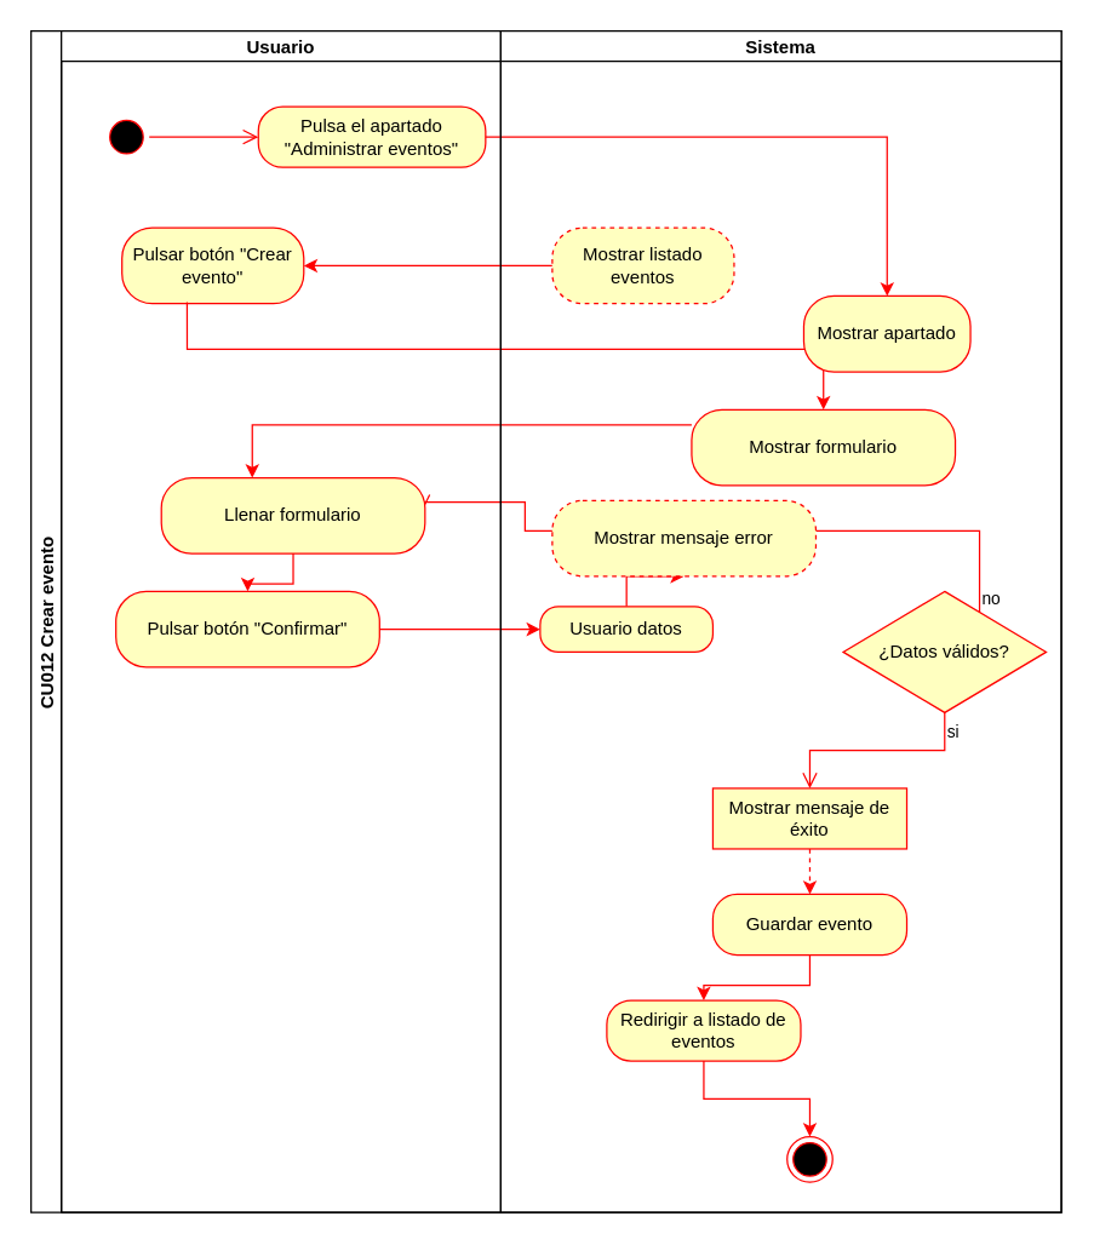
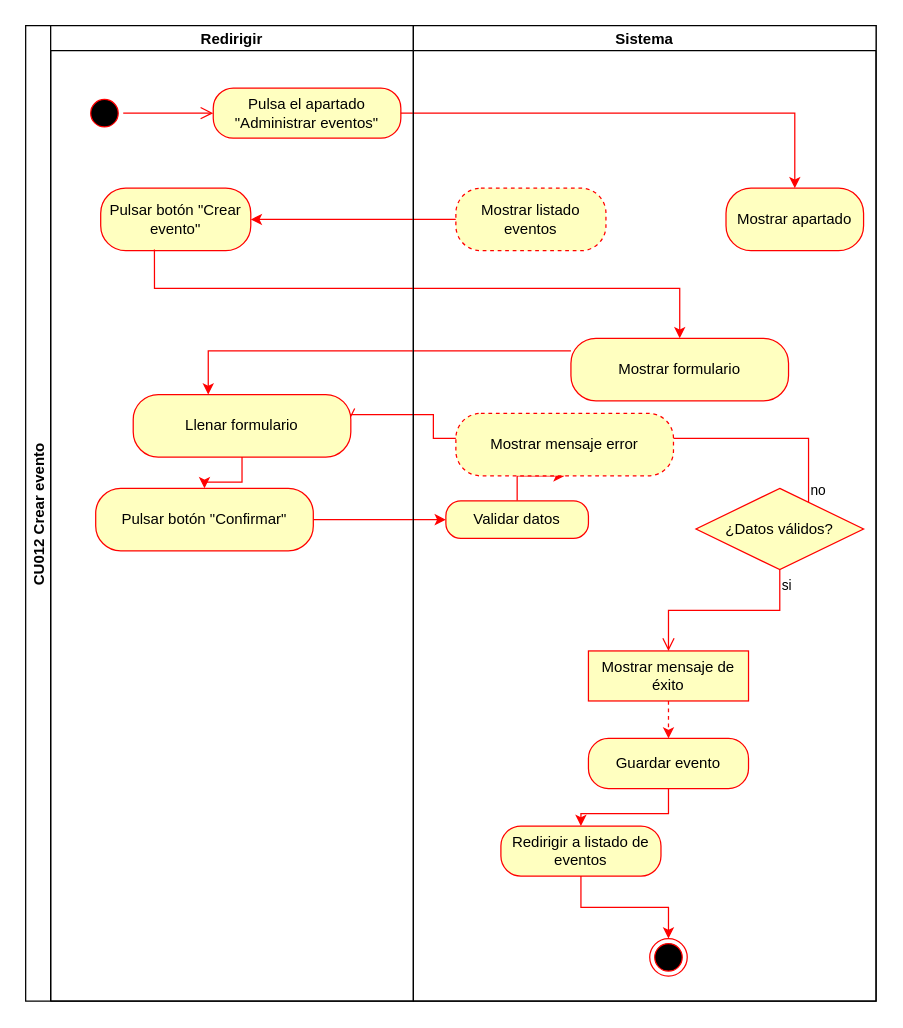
- <mxCell id="4" value="Usuario" style="swimlane;startSize=20;" vertex="1" parent="2"><mxGeometry x="20" width="290" height="780" as="geometry" /></mxCell>
+ <mxCell id="4" value="Redirigir" style="swimlane;startSize=20;" vertex="1" parent="2"><mxGeometry x="20" width="290" height="780" as="geometry" /></mxCell>
- <mxCell id="18" value="Mostrar apartado" style="rounded=1;whiteSpace=wrap;html=1;arcSize=40;fontColor=#000000;fillColor=#ffffc0;strokeColor=#ff0000;" vertex="1" parent="17"><mxGeometry x="200" y="175" width="110" height="50" as="geometry" /></mxCell>
+ <mxCell id="18" value="Mostrar apartado" style="rounded=1;whiteSpace=wrap;html=1;arcSize=40;fontColor=#000000;fillColor=#ffffc0;strokeColor=#ff0000;" vertex="1" parent="17"><mxGeometry x="250" y="130" width="110" height="50" as="geometry" /></mxCell>
- <mxCell id="26" value="Usuario datos" style="rounded=1;whiteSpace=wrap;html=1;arcSize=40;fontColor=#000000;fillColor=#ffffc0;strokeColor=#ff0000;" vertex="1" parent="17"><mxGeometry x="26" y="380" width="114" height="30" as="geometry" /></mxCell>
+ <mxCell id="26" value="Validar datos" style="rounded=1;whiteSpace=wrap;html=1;arcSize=40;fontColor=#000000;fillColor=#ffffc0;strokeColor=#ff0000;" vertex="1" parent="17"><mxGeometry x="26" y="380" width="114" height="30" as="geometry" /></mxCell>
- <mxCell id="23" value="¿Datos válidos?" style="rhombus;whiteSpace=wrap;html=1;fontColor=#000000;fillColor=#ffffc0;strokeColor=#ff0000;" vertex="1" parent="17"><mxGeometry x="226" y="370" width="134" height="80" as="geometry" /></mxCell>
+ <mxCell id="23" value="¿Datos válidos?" style="rhombus;whiteSpace=wrap;html=1;fontColor=#000000;fillColor=#ffffc0;strokeColor=#ff0000;" vertex="1" parent="17"><mxGeometry x="226" y="370" width="134" height="65" as="geometry" /></mxCell>
